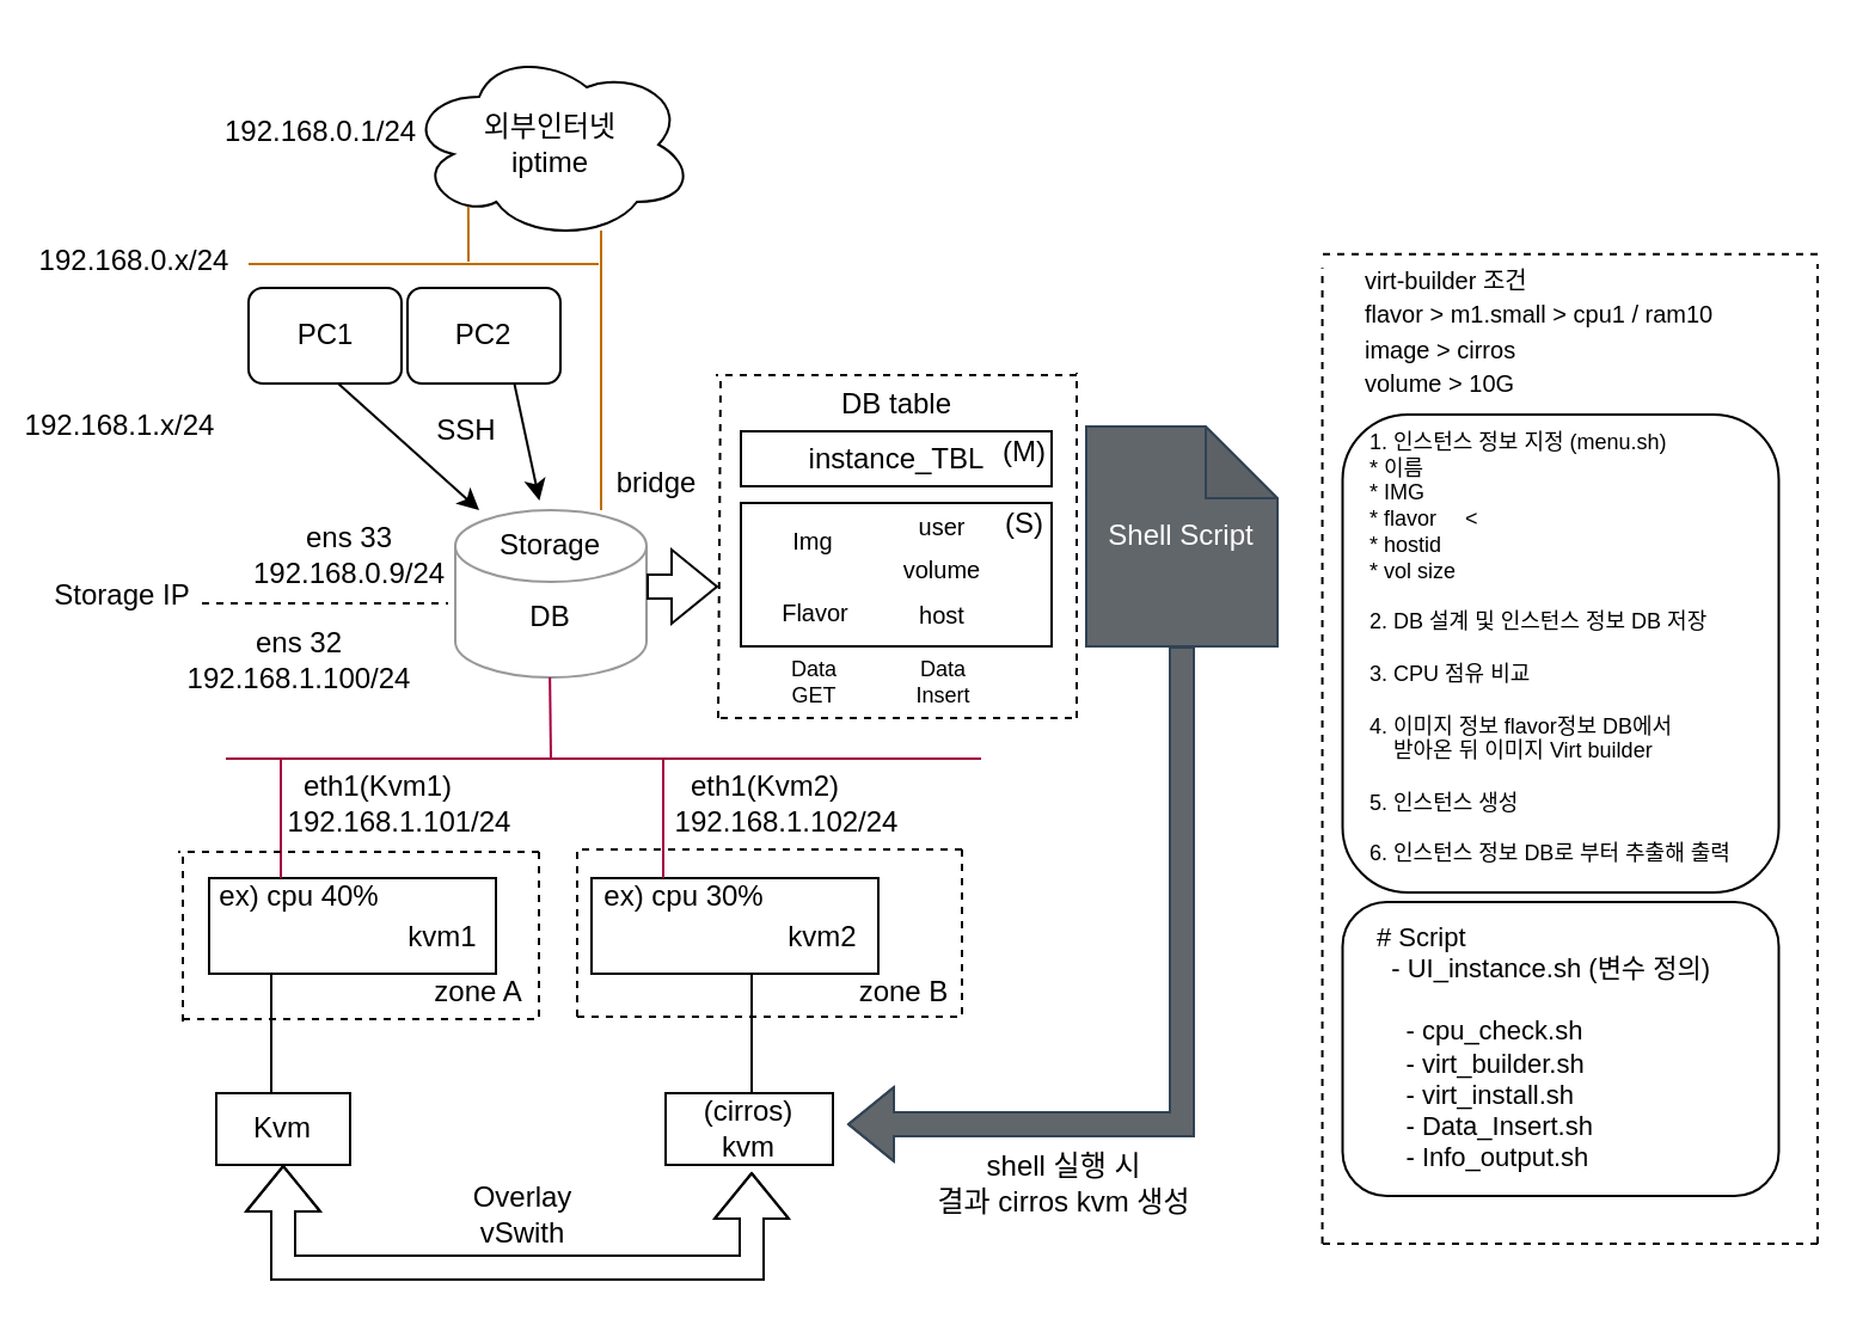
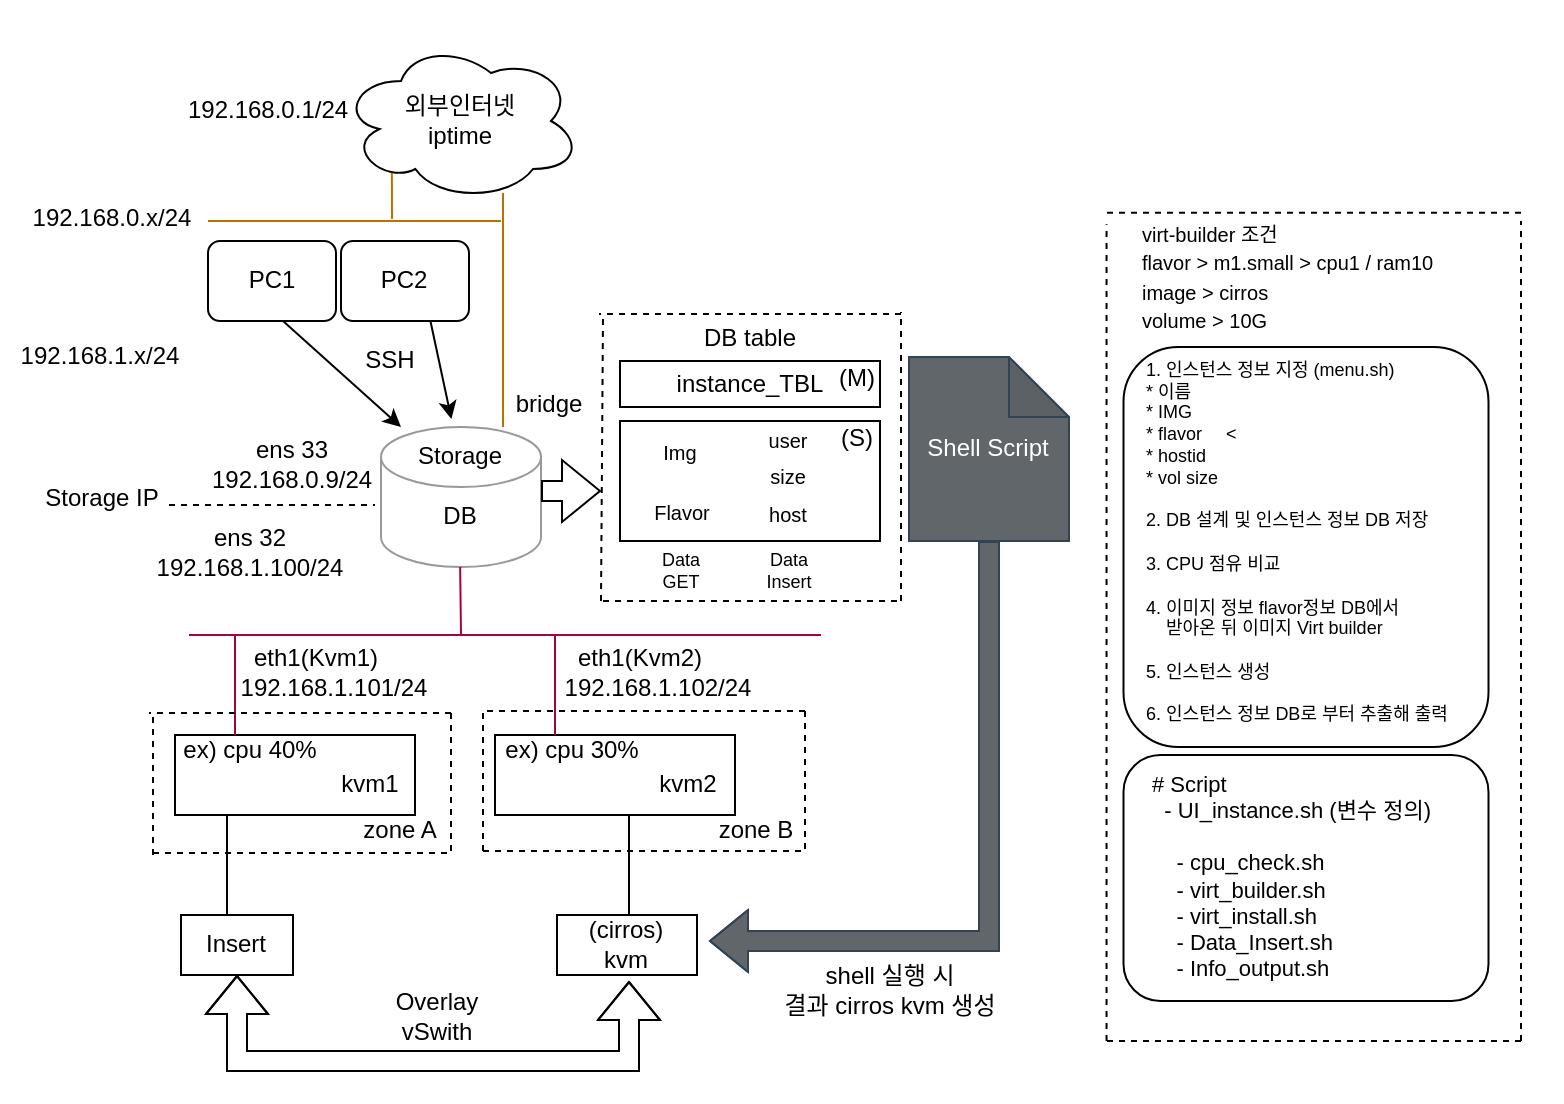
- <mxCell id="62" value="volume" style="text;html=1;strokeColor=none;fillColor=none;align=center;verticalAlign=middle;whiteSpace=wrap;rounded=0;fontSize=10;" vertex="1" parent="56"><mxGeometry x="54" y="50" width="60" height="16" as="geometry" /></mxCell>
+ <mxCell id="62" value="size" style="text;html=1;strokeColor=none;fillColor=none;align=center;verticalAlign=middle;whiteSpace=wrap;rounded=0;fontSize=10;" vertex="1" parent="56"><mxGeometry x="54" y="50" width="60" height="16" as="geometry" /></mxCell>
- <mxCell id="18" value="Kvm" style="whiteSpace=wrap;html=1;" parent="1" vertex="1"><mxGeometry x="90" y="457" width="56" height="30" as="geometry" /></mxCell>
+ <mxCell id="18" value="Insert" style="whiteSpace=wrap;html=1;" parent="1" vertex="1"><mxGeometry x="90" y="457" width="56" height="30" as="geometry" /></mxCell>
